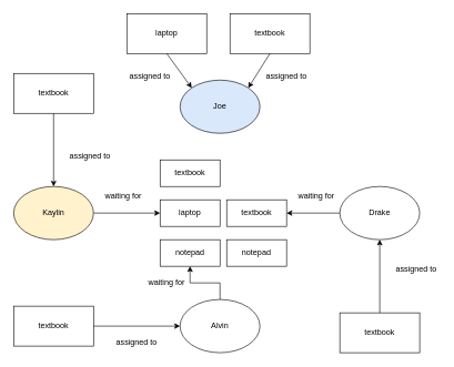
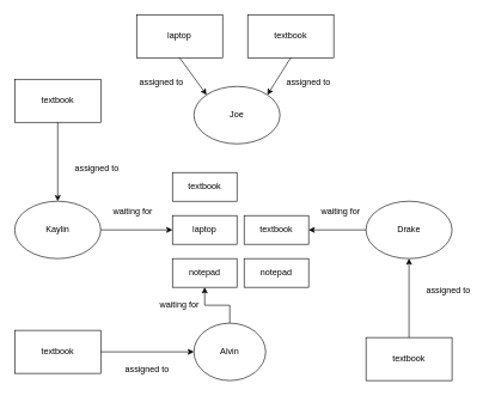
- <mxCell id="2" value="Joe" style="ellipse;whiteSpace=wrap;html=1;fillColor=#dae8fc;" vertex="1" parent="1"><mxGeometry x="270" y="120" width="120" height="80" as="geometry" /></mxCell>
+ <mxCell id="2" value="Joe" style="ellipse;whiteSpace=wrap;html=1;" vertex="1" parent="1"><mxGeometry x="270" y="120" width="120" height="80" as="geometry" /></mxCell>
- <mxCell id="4" value="Kaylin" style="ellipse;whiteSpace=wrap;html=1;fillColor=#fff2cc;" vertex="1" parent="1"><mxGeometry x="20" y="280" width="120" height="80" as="geometry" /></mxCell>
+ <mxCell id="4" value="Kaylin" style="ellipse;whiteSpace=wrap;html=1;" vertex="1" parent="1"><mxGeometry x="20" y="280" width="120" height="80" as="geometry" /></mxCell>
- <mxCell id="8" value="Alvin" style="ellipse;whiteSpace=wrap;html=1;" vertex="1" parent="1"><mxGeometry x="270" y="450" width="120" height="80" as="geometry" /></mxCell>
+ <mxCell id="8" value="Alvin" style="ellipse;whiteSpace=wrap;html=1;" vertex="1" parent="1"><mxGeometry x="270" y="450" width="100" height="80" as="geometry" /></mxCell>
